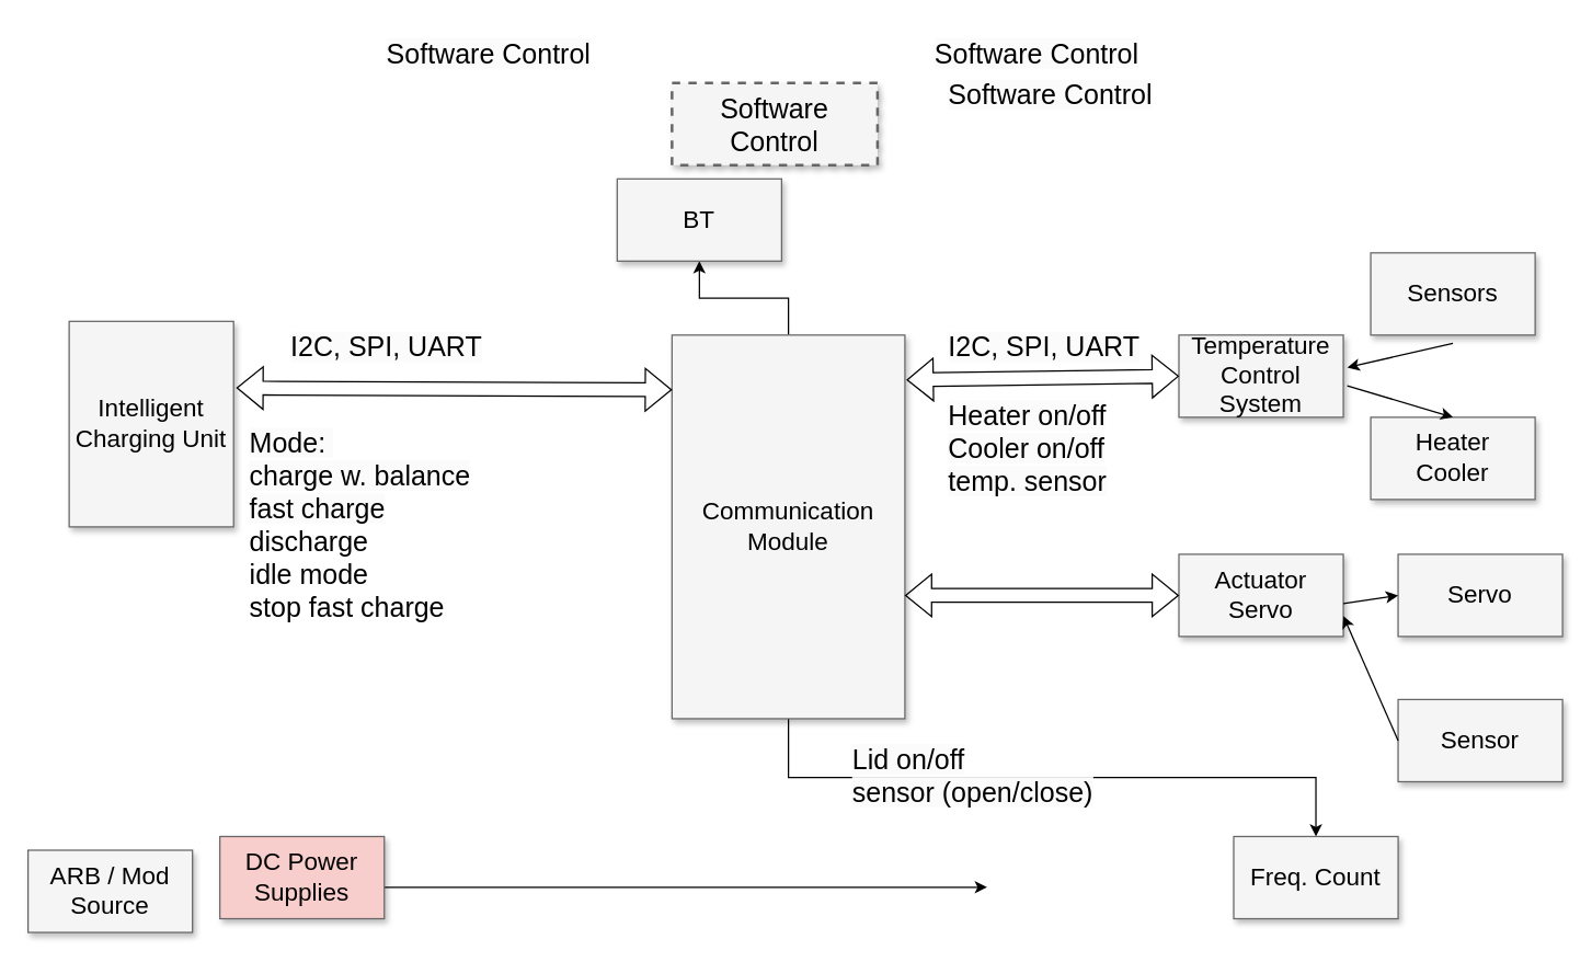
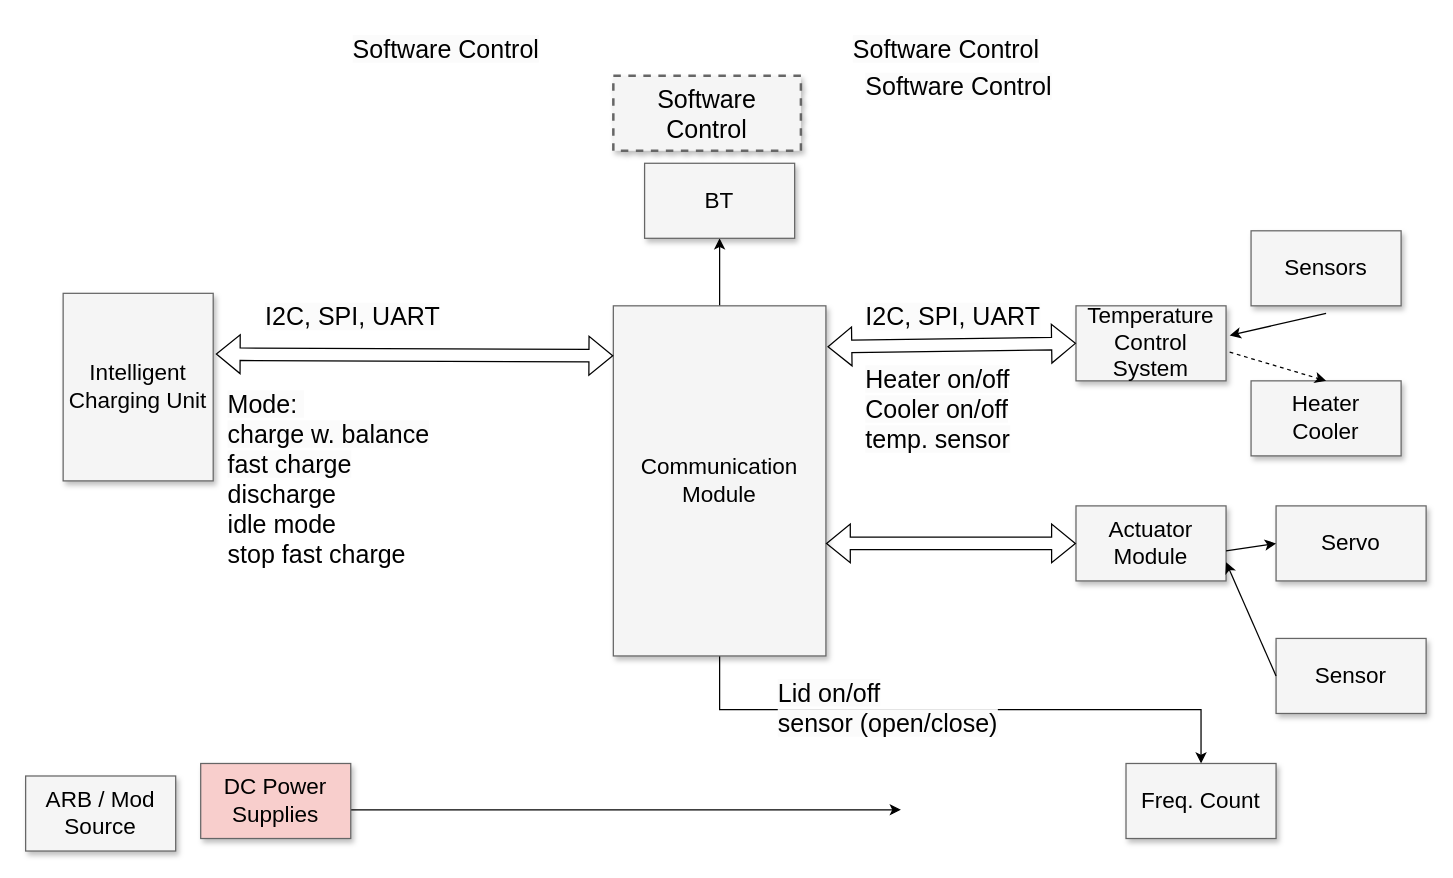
- <mxCell id="6" value="BT" style="whiteSpace=wrap;html=1;shadow=1;fontSize=18;fillColor=#f5f5f5;strokeColor=#666666;" parent="1" vertex="1"><mxGeometry x="450" y="130" width="120" height="60" as="geometry" /></mxCell>
+ <mxCell id="6" value="BT" style="whiteSpace=wrap;html=1;shadow=1;fontSize=18;fillColor=#f5f5f5;strokeColor=#666666;" parent="1" vertex="1"><mxGeometry x="515" y="130" width="120" height="60" as="geometry" /></mxCell>
- <mxCell id="21" value="" style="endArrow=classic;html=1;rounded=0;entryX=0.5;entryY=0;entryDx=0;entryDy=0;exitX=1.024;exitY=0.617;exitDx=0;exitDy=0;exitPerimeter=0;" edge="1" parent="1" source="7" target="15"><mxGeometry width="50" height="50" relative="1" as="geometry"><mxPoint x="570" y="460" as="sourcePoint" /><mxPoint x="620" y="410" as="targetPoint" /></mxGeometry></mxCell>
+ <mxCell id="21" value="" style="endArrow=classic;html=1;rounded=0;entryX=0.5;entryY=0;entryDx=0;entryDy=0;exitX=1.024;exitY=0.617;exitDx=0;exitDy=0;exitPerimeter=0;dashed=1;" edge="1" parent="1" source="7" target="15"><mxGeometry width="50" height="50" relative="1" as="geometry"><mxPoint x="570" y="460" as="sourcePoint" /><mxPoint x="620" y="410" as="targetPoint" /></mxGeometry></mxCell>
- <mxCell id="8" value="Actuator Servo" style="whiteSpace=wrap;html=1;shadow=1;fontSize=18;fillColor=#f5f5f5;strokeColor=#666666;" parent="1" vertex="1"><mxGeometry x="860" y="404" width="120" height="60" as="geometry" /></mxCell>
+ <mxCell id="8" value="Actuator Module" style="whiteSpace=wrap;html=1;shadow=1;fontSize=18;fillColor=#f5f5f5;strokeColor=#666666;" parent="1" vertex="1"><mxGeometry x="860" y="404" width="120" height="60" as="geometry" /></mxCell>
